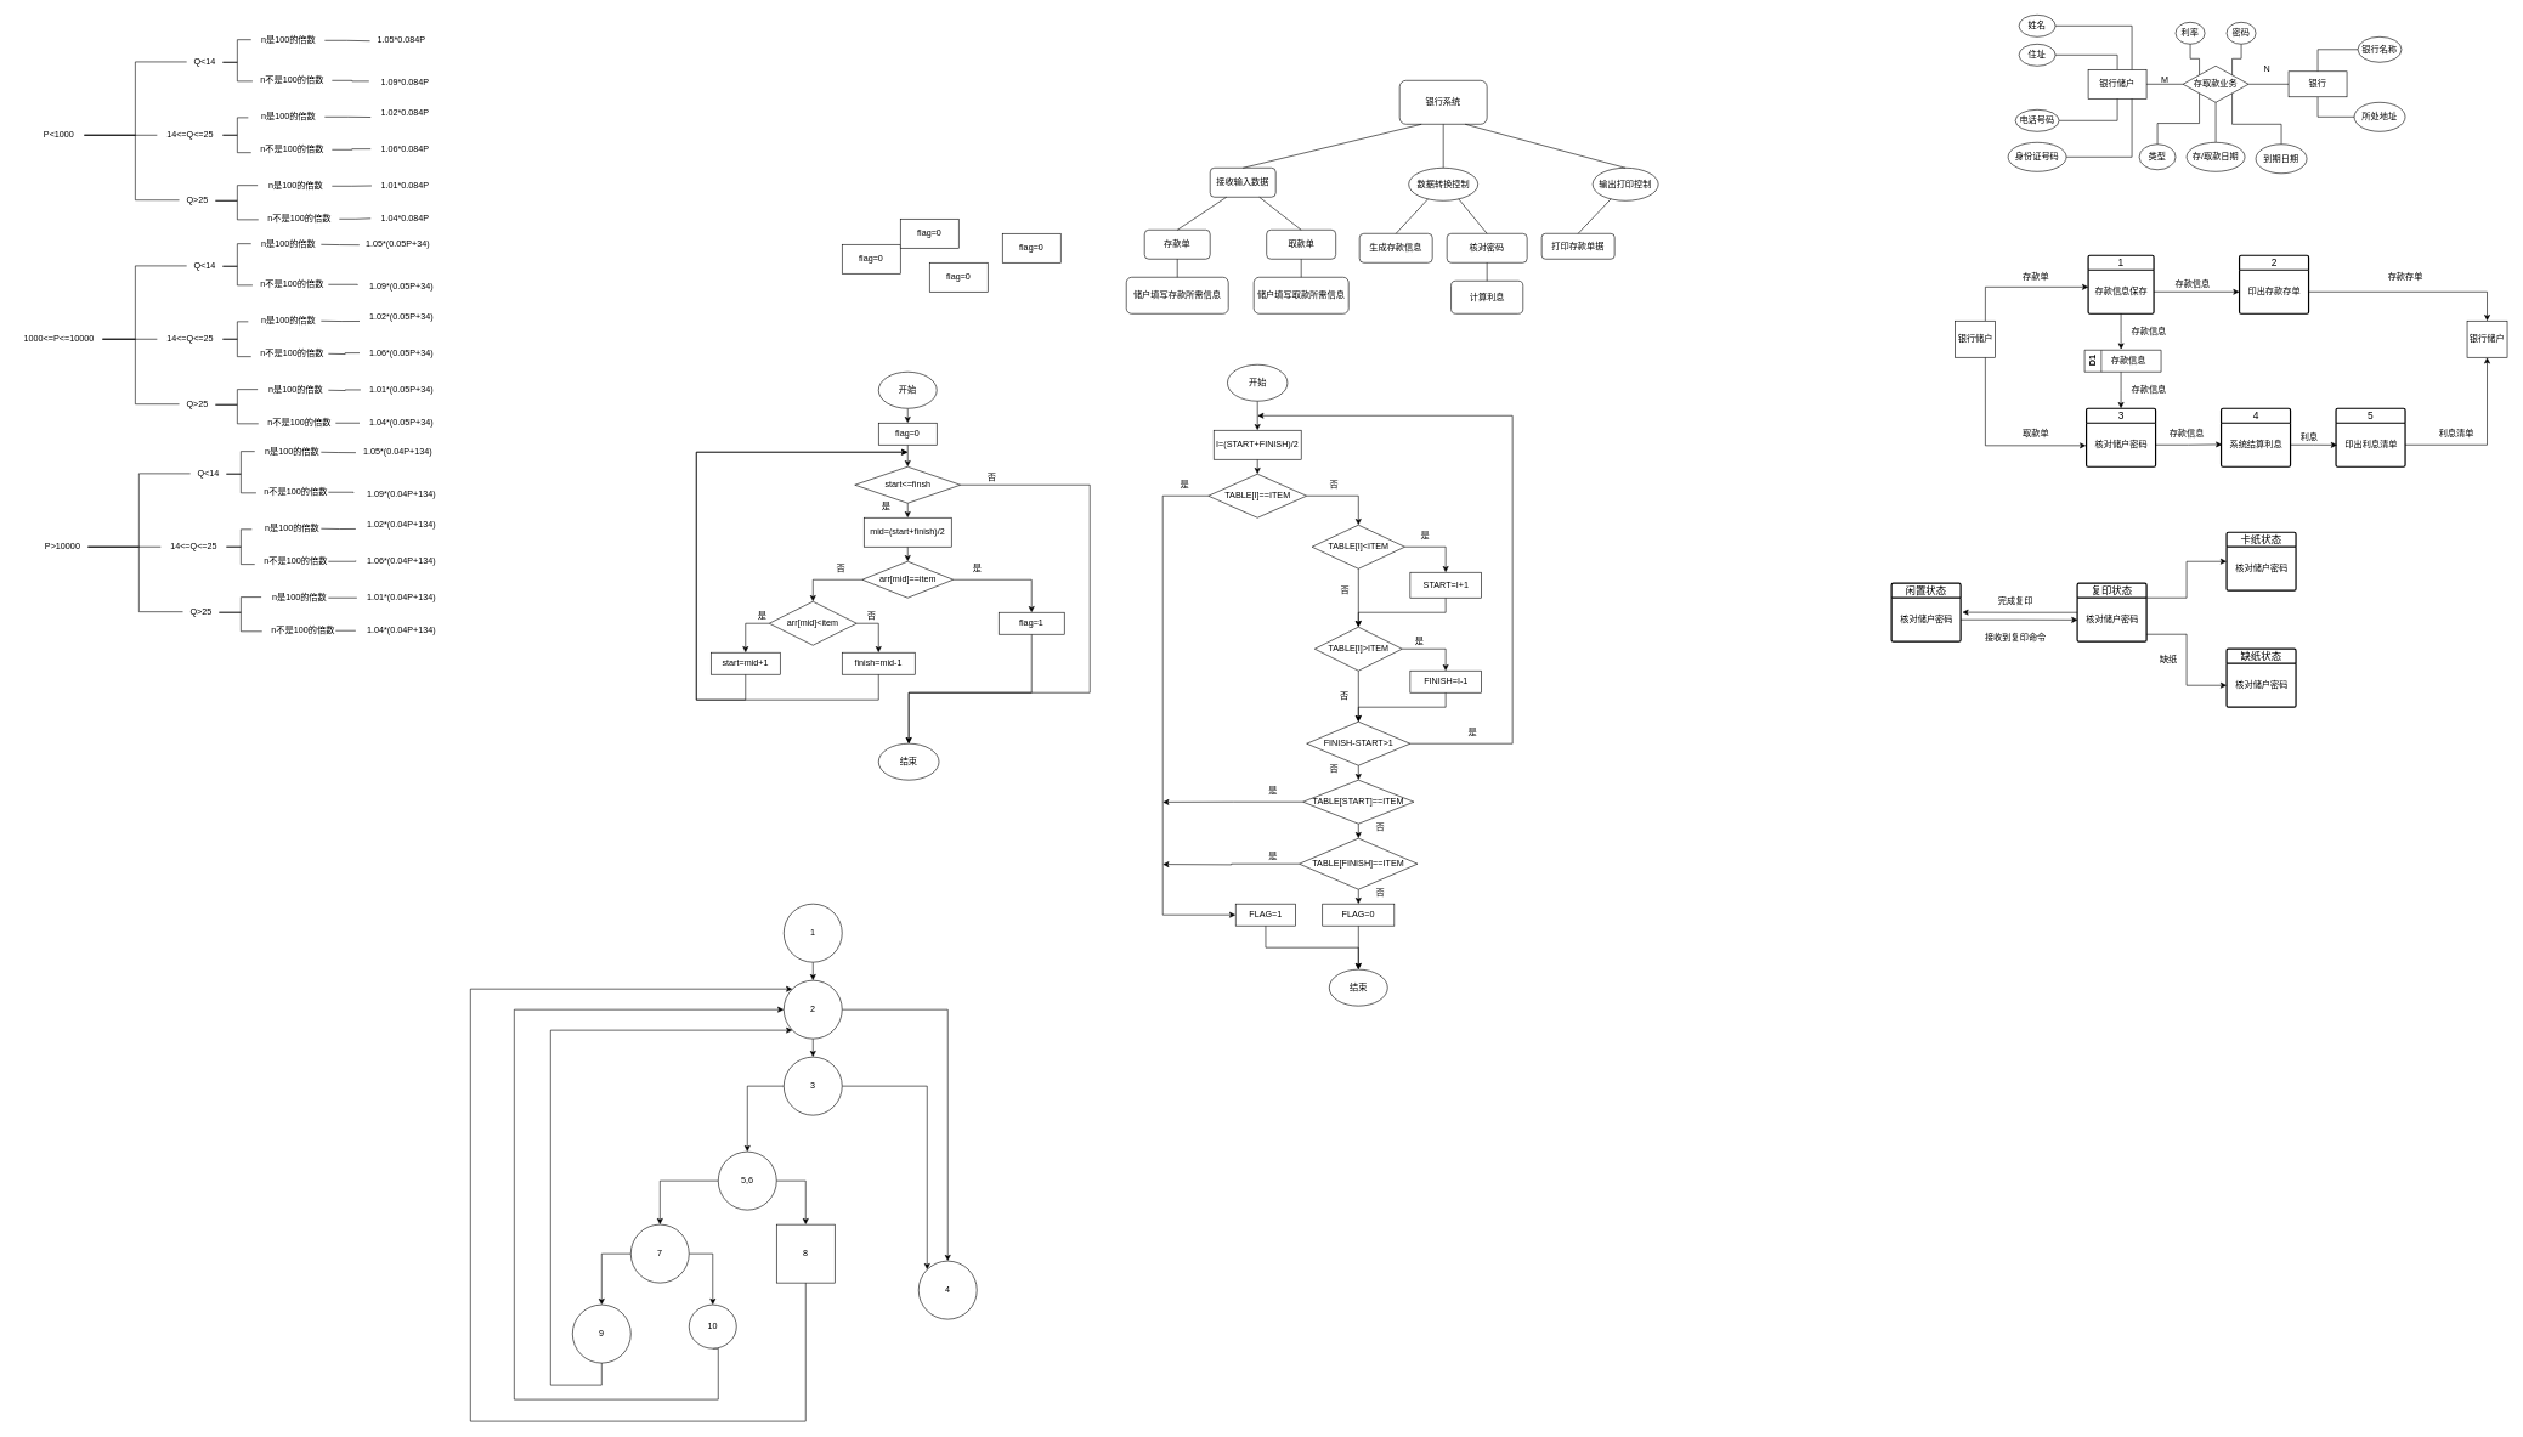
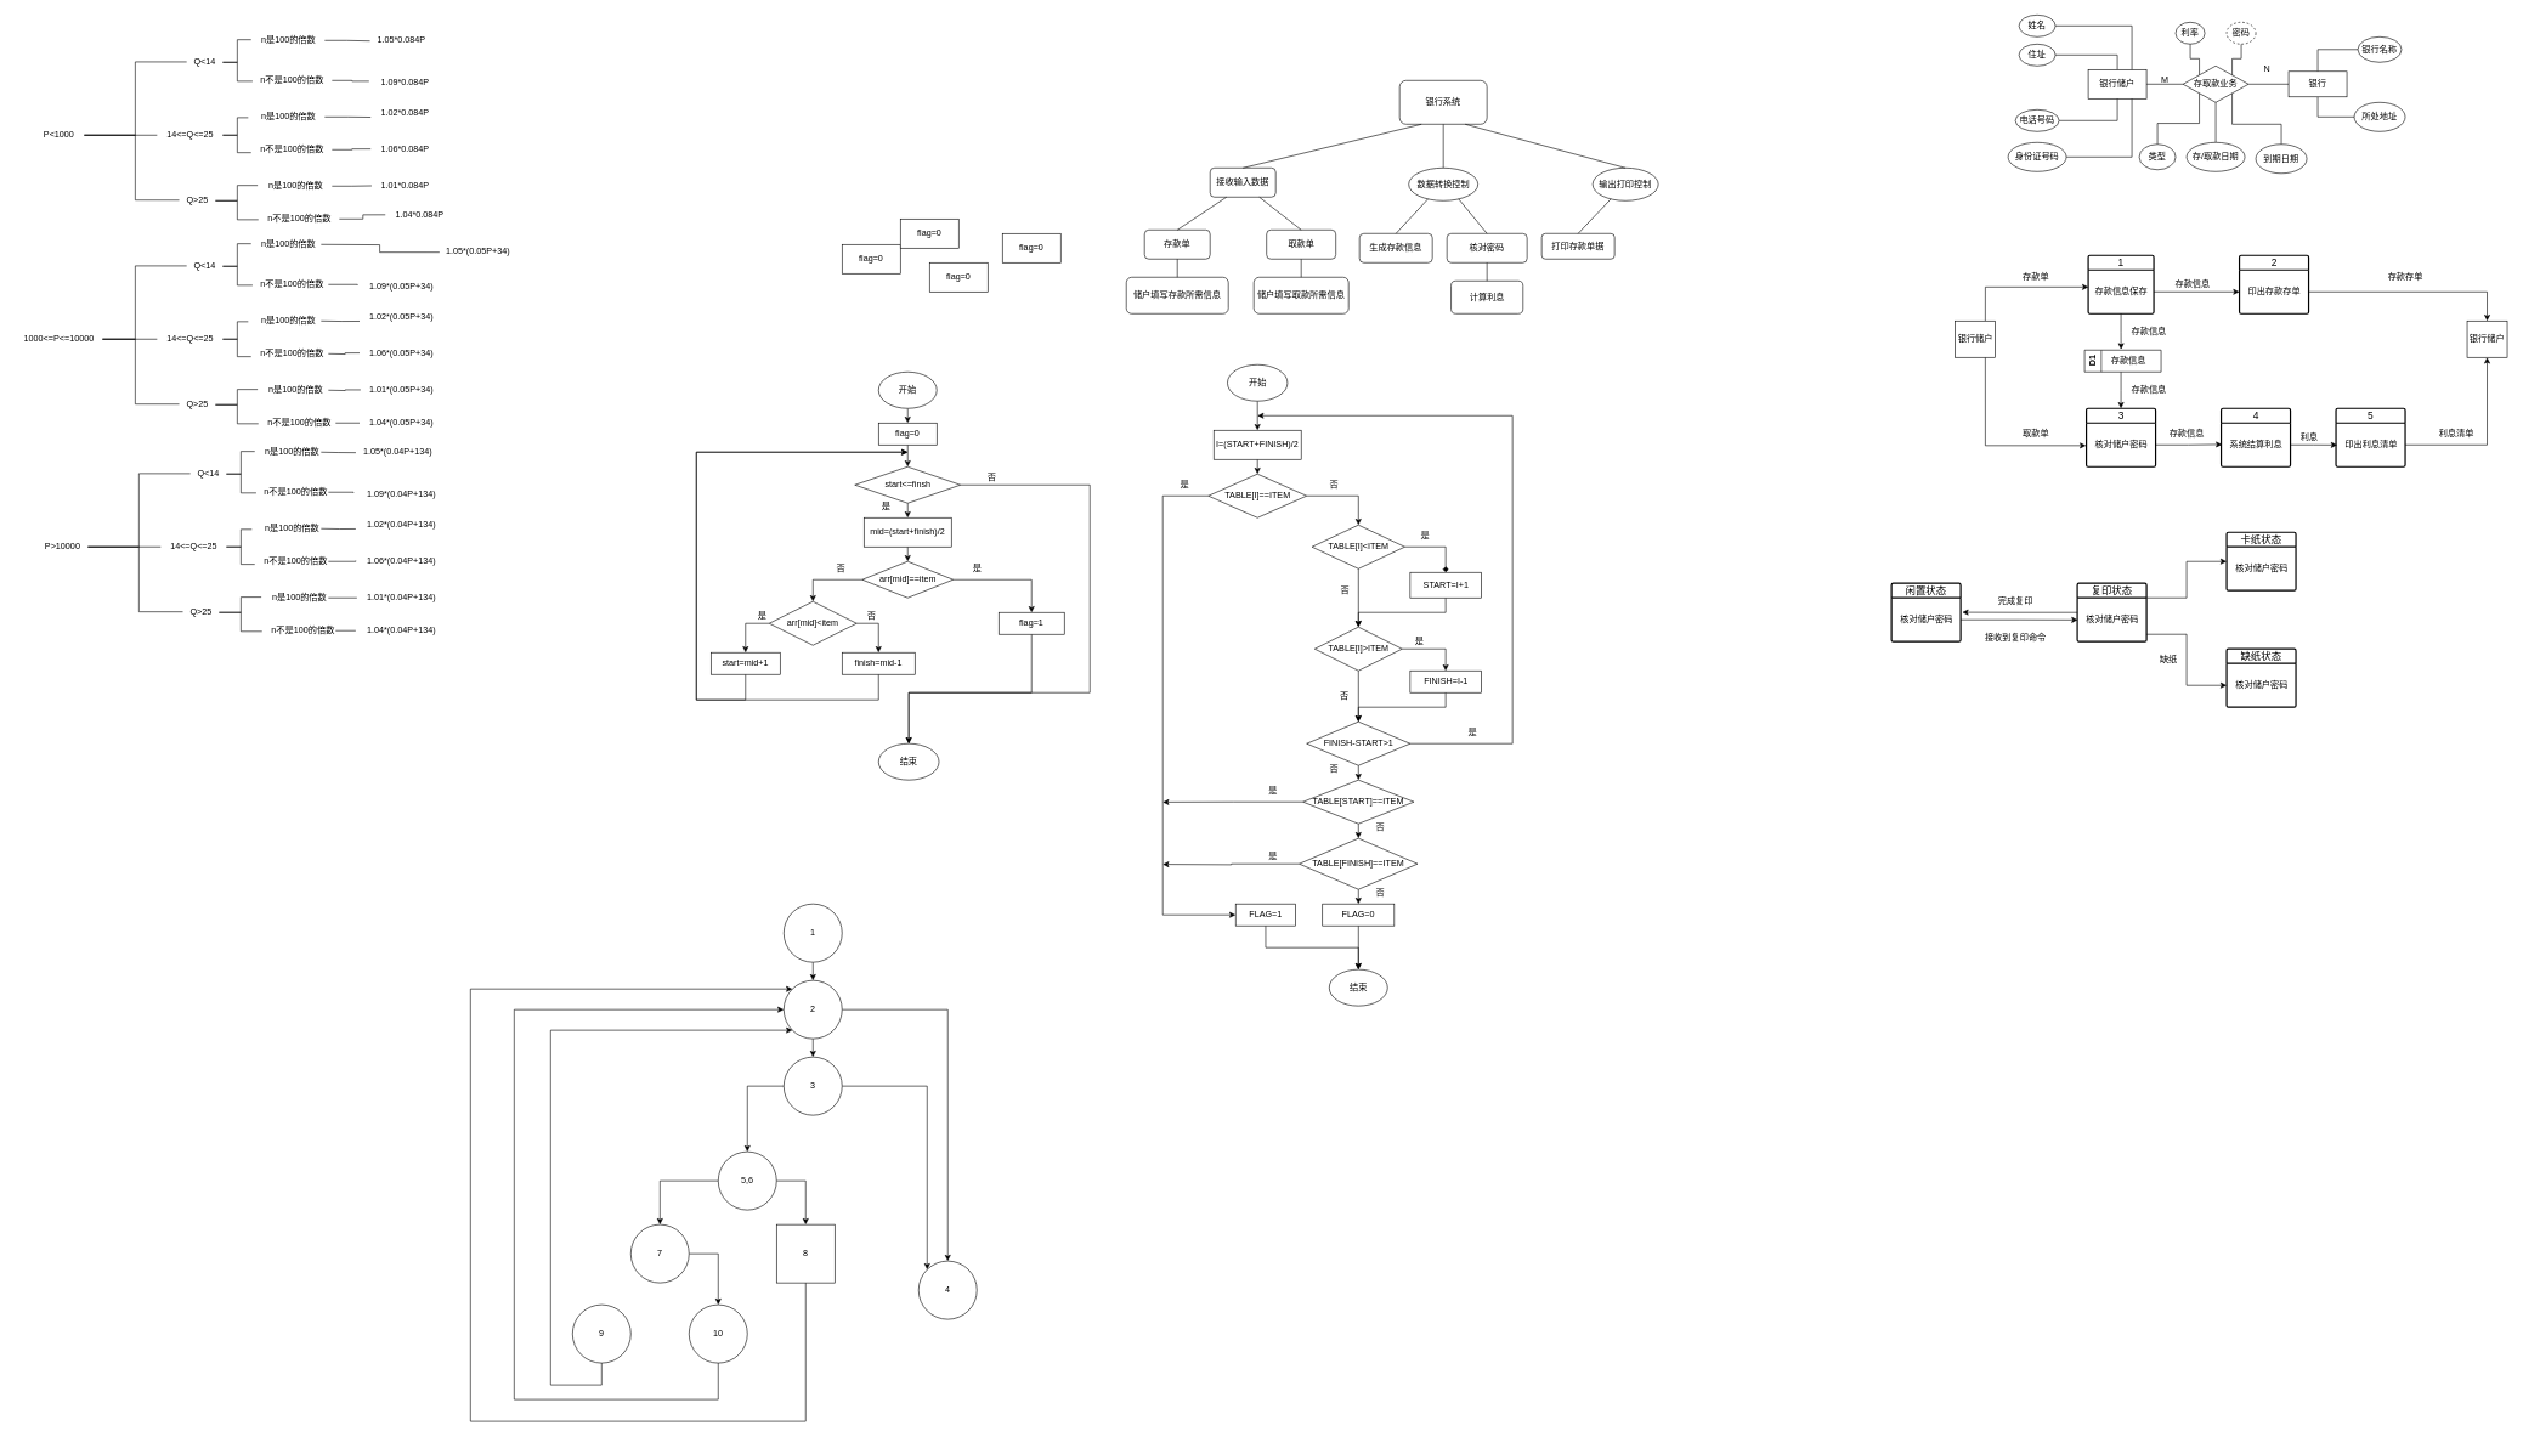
- <mxCell id="18" value="密码" style="ellipse;whiteSpace=wrap;html=1;" parent="1" vertex="1"><mxGeometry x="3055" y="30" width="40" height="30" as="geometry" /></mxCell>
+ <mxCell id="18" value="密码" style="ellipse;whiteSpace=wrap;html=1;dashed=1;" parent="1" vertex="1"><mxGeometry x="3055" y="30" width="40" height="30" as="geometry" /></mxCell>
- <mxCell id="265" value="1.04*0.084P" style="text;html=1;align=center;verticalAlign=middle;resizable=0;points=[];autosize=1;strokeColor=none;fillColor=none;" vertex="1" parent="1"><mxGeometry x="510" y="285" width="90" height="30" as="geometry" /></mxCell>
+ <mxCell id="265" value="1.04*0.084P" style="text;html=1;align=center;verticalAlign=middle;resizable=0;points=[];autosize=1;strokeColor=none;fillColor=none;" vertex="1" parent="1"><mxGeometry x="530" y="280" width="90" height="30" as="geometry" /></mxCell>
- <mxCell id="272" value="1.05*(0.05P+34)" style="text;html=1;align=center;verticalAlign=middle;resizable=0;points=[];autosize=1;strokeColor=none;fillColor=none;" vertex="1" parent="1"><mxGeometry x="490" y="320" width="110" height="30" as="geometry" /></mxCell>
+ <mxCell id="272" value="1.05*(0.05P+34)" style="text;html=1;align=center;verticalAlign=middle;resizable=0;points=[];autosize=1;strokeColor=none;fillColor=none;" vertex="1" parent="1"><mxGeometry x="600" y="330" width="110" height="30" as="geometry" /></mxCell>
- <mxCell id="110" style="edgeStyle=orthogonalEdgeStyle;rounded=0;orthogonalLoop=1;jettySize=auto;html=1;exitX=1;exitY=0.5;exitDx=0;exitDy=0;" parent="1" source="112" target="114" edge="1"><mxGeometry relative="1" as="geometry" /></mxCell>
+ <mxCell id="110" style="edgeStyle=orthogonalEdgeStyle;rounded=0;orthogonalLoop=1;jettySize=auto;html=1;exitX=1;exitY=0.5;exitDx=0;exitDy=0;endArrow=diamond;" parent="1" source="112" target="114" edge="1"><mxGeometry relative="1" as="geometry" /></mxCell>
- <mxCell id="185" style="edgeStyle=orthogonalEdgeStyle;rounded=0;orthogonalLoop=1;jettySize=auto;html=1;exitX=0;exitY=0.5;exitDx=0;exitDy=0;entryX=0.5;entryY=0;entryDx=0;entryDy=0;" edge="1" parent="1" source="187" target="191"><mxGeometry relative="1" as="geometry" /></mxCell>
- <mxCell id="193" value="10" style="ellipse;whiteSpace=wrap;html=1;aspect=fixed;" vertex="1" parent="1"><mxGeometry x="945" y="1790" width="65" height="60" as="geometry" /></mxCell>
+ <mxCell id="193" value="10" style="ellipse;whiteSpace=wrap;html=1;aspect=fixed;" vertex="1" parent="1"><mxGeometry x="945" y="1790" width="80" height="80" as="geometry" /></mxCell>
